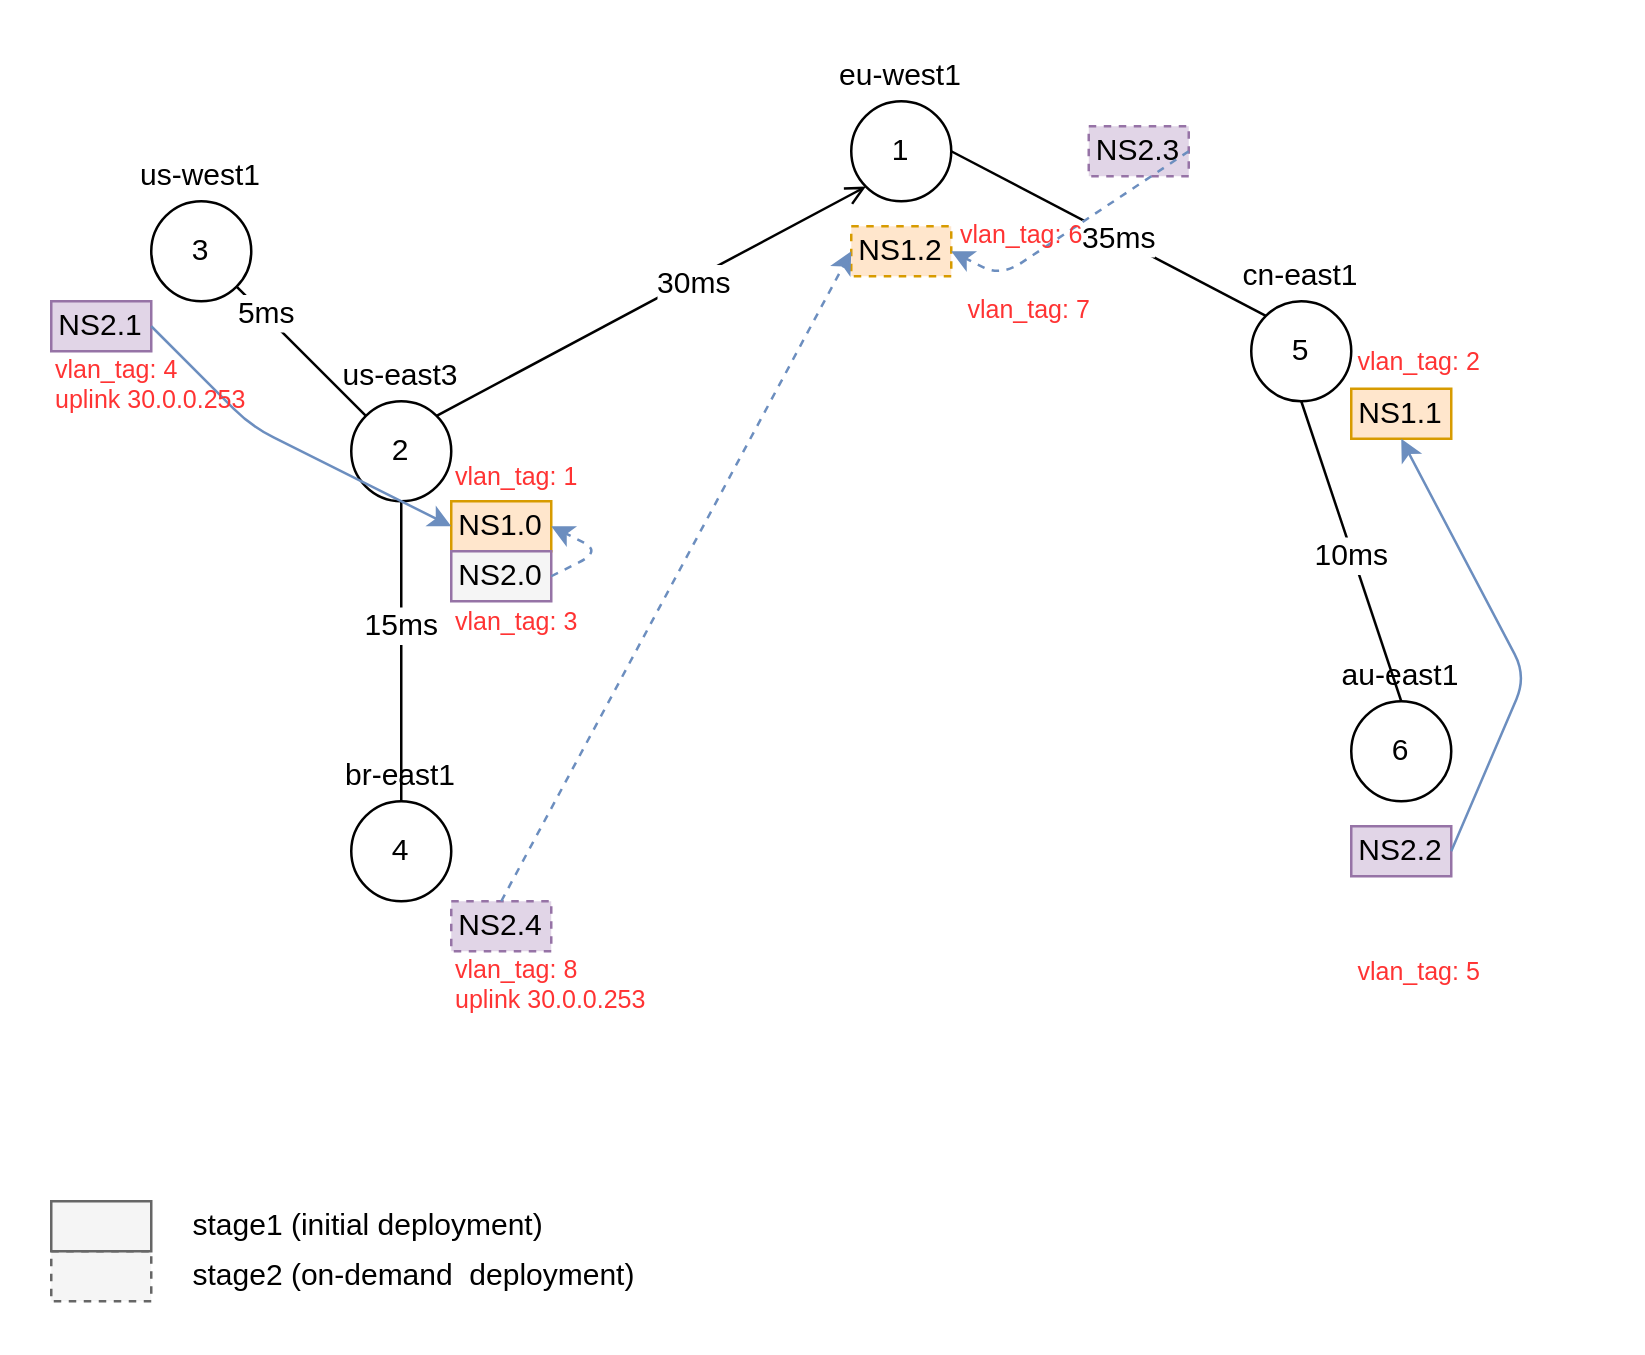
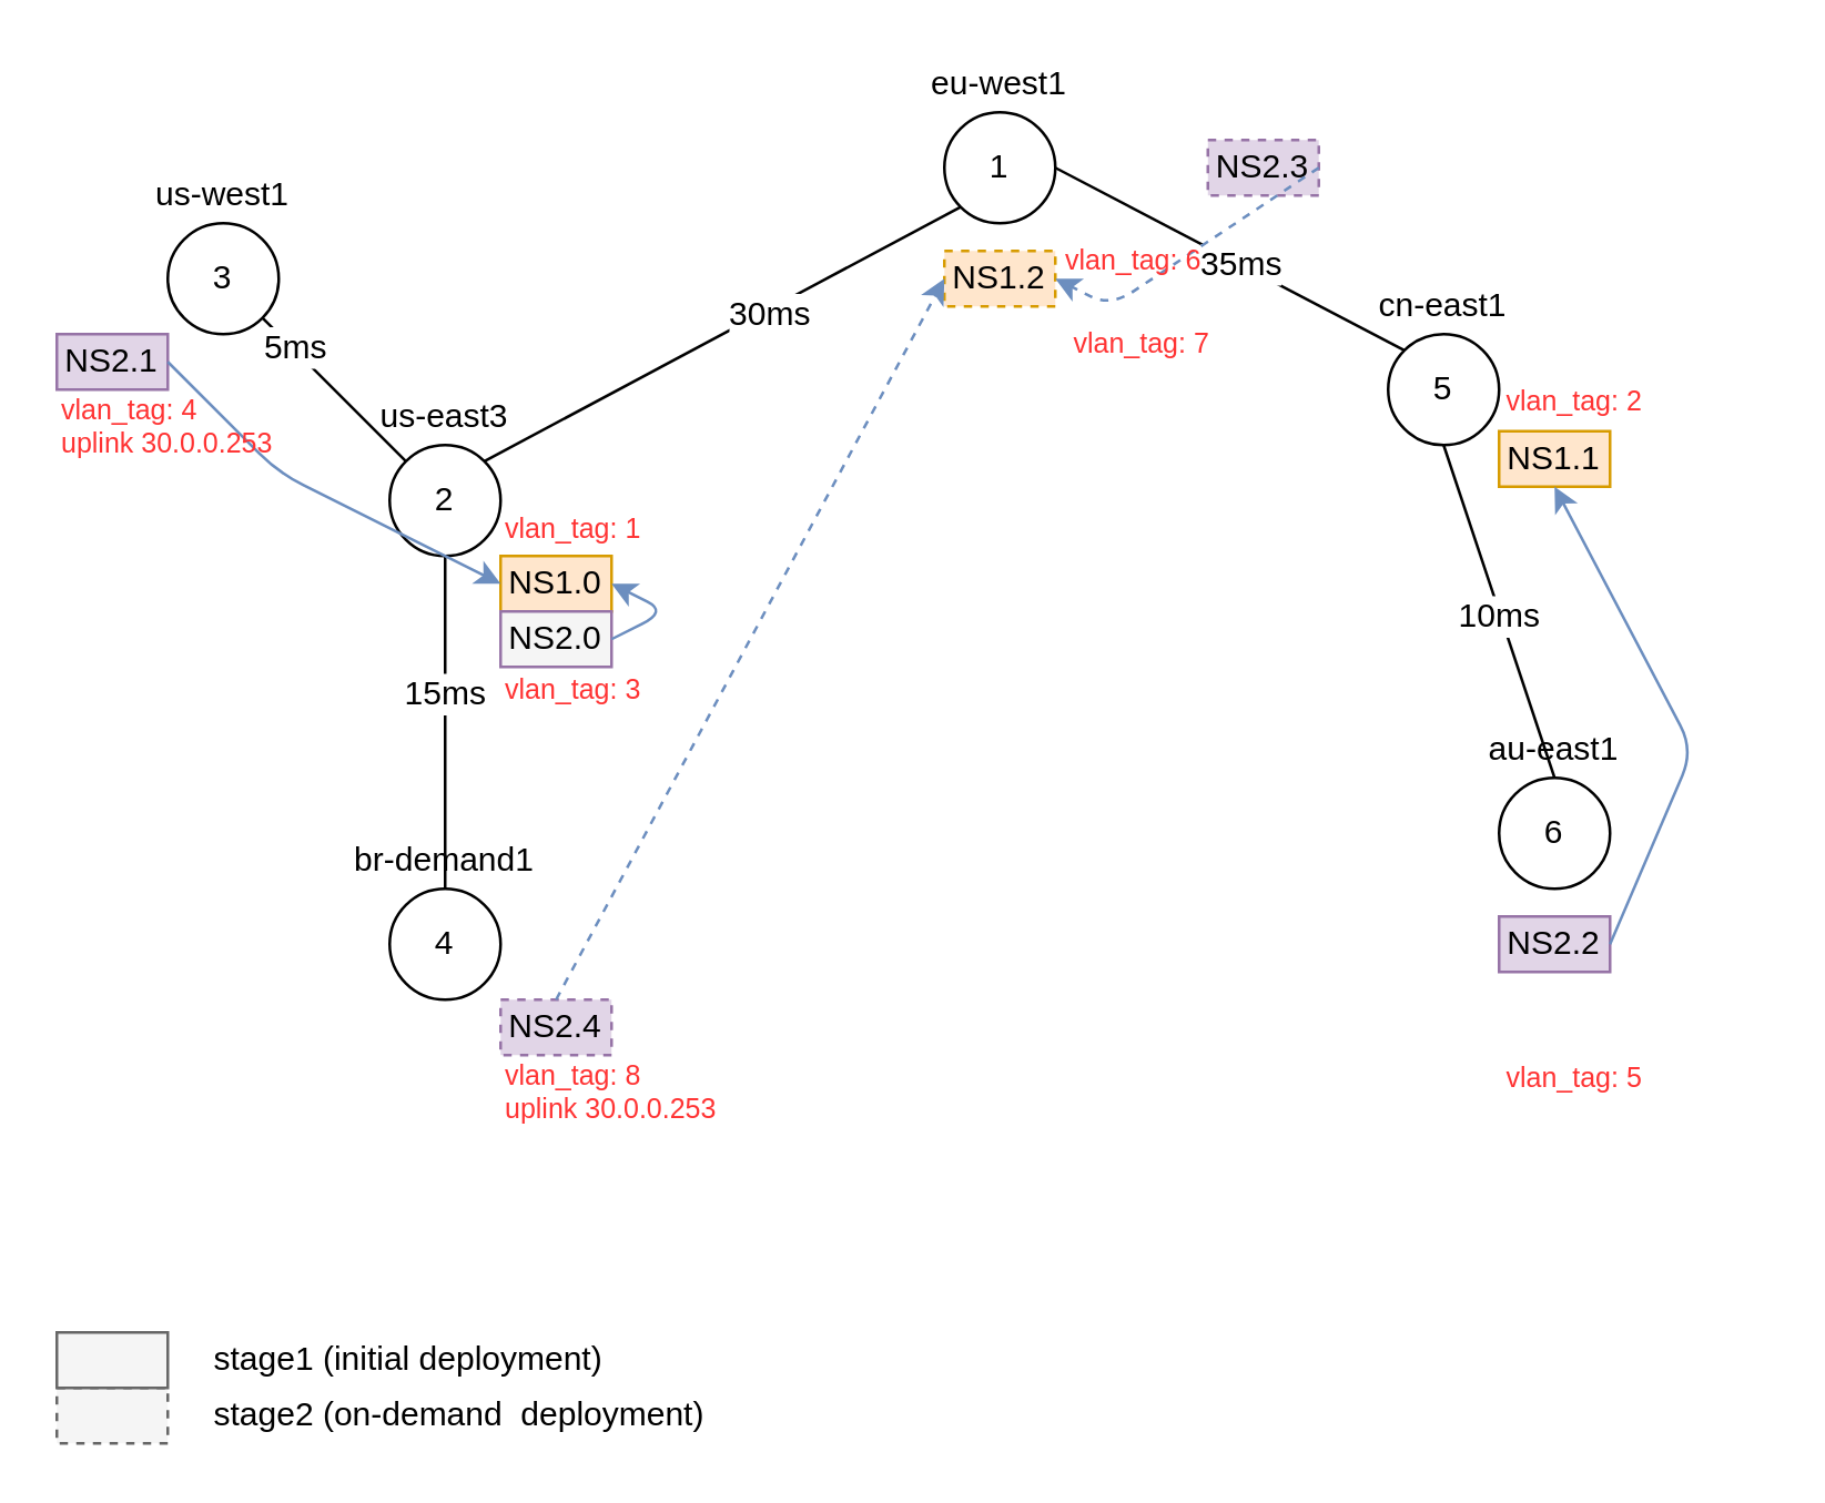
- <mxCell id="16" value="" style="endArrow=open;html=1;entryX=0;entryY=1;entryDx=0;entryDy=0;exitX=1;exitY=0;exitDx=0;exitDy=0;" parent="1" source="3" target="2" edge="1"><mxGeometry width="50" height="50" relative="1" as="geometry"><mxPoint x="170.333" y="210" as="sourcePoint" /><mxPoint x="170.333" y="330" as="targetPoint" /></mxGeometry></mxCell>
+ <mxCell id="16" value="" style="endArrow=none;html=1;entryX=0;entryY=1;entryDx=0;entryDy=0;exitX=1;exitY=0;exitDx=0;exitDy=0;" parent="1" source="3" target="2" edge="1"><mxGeometry width="50" height="50" relative="1" as="geometry"><mxPoint x="170.333" y="210" as="sourcePoint" /><mxPoint x="170.333" y="330" as="targetPoint" /></mxGeometry></mxCell>
- <mxCell id="36" value="" style="endArrow=classic;html=1;fontColor=#7EA6E0;fillColor=#dae8fc;strokeColor=#6c8ebf;entryX=1;entryY=0.5;entryDx=0;entryDy=0;exitX=1;exitY=0.5;exitDx=0;exitDy=0;dashed=1;" parent="1" source="27" target="24" edge="1"><mxGeometry width="50" height="50" relative="1" as="geometry"><mxPoint x="-50" y="590" as="sourcePoint" /><mxPoint x="0" y="540" as="targetPoint" /><Array as="points"><mxPoint x="240" y="220" /></Array></mxGeometry></mxCell>
+ <mxCell id="36" value="" style="endArrow=classic;html=1;fontColor=#7EA6E0;fillColor=#dae8fc;strokeColor=#6c8ebf;entryX=1;entryY=0.5;entryDx=0;entryDy=0;exitX=1;exitY=0.5;exitDx=0;exitDy=0;" parent="1" source="27" target="24" edge="1"><mxGeometry width="50" height="50" relative="1" as="geometry"><mxPoint x="-50" y="590" as="sourcePoint" /><mxPoint x="0" y="540" as="targetPoint" /><Array as="points"><mxPoint x="240" y="220" /></Array></mxGeometry></mxCell>
- <mxCell id="13" value="br-east1" style="text;html=1;strokeColor=none;fillColor=none;align=center;verticalAlign=middle;whiteSpace=wrap;rounded=0;" parent="1" vertex="1"><mxGeometry x="115" y="300" width="90" height="20" as="geometry" /></mxCell>
+ <mxCell id="13" value="br-demand1" style="text;html=1;strokeColor=none;fillColor=none;align=center;verticalAlign=middle;whiteSpace=wrap;rounded=0;" parent="1" vertex="1"><mxGeometry x="115" y="300" width="90" height="20" as="geometry" /></mxCell>
